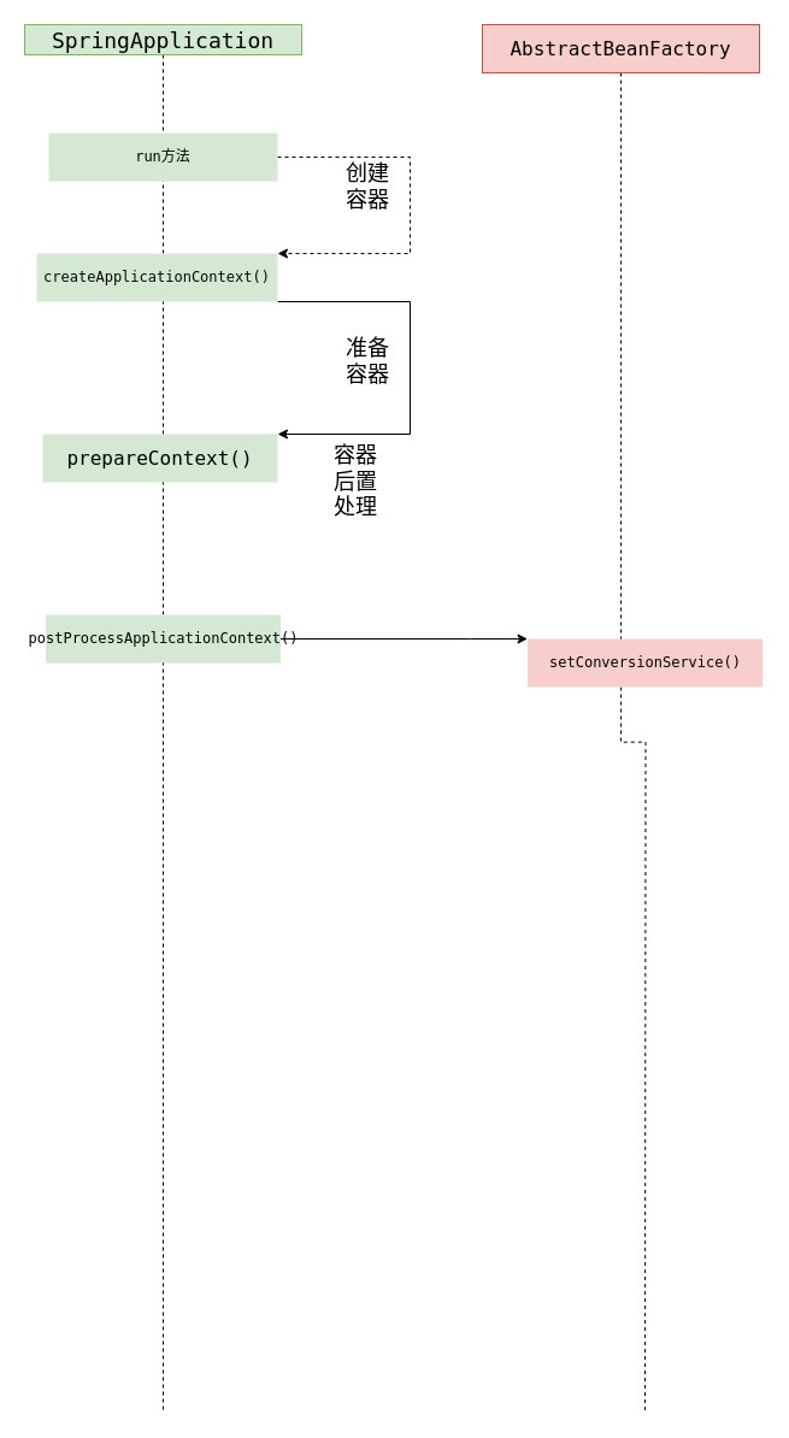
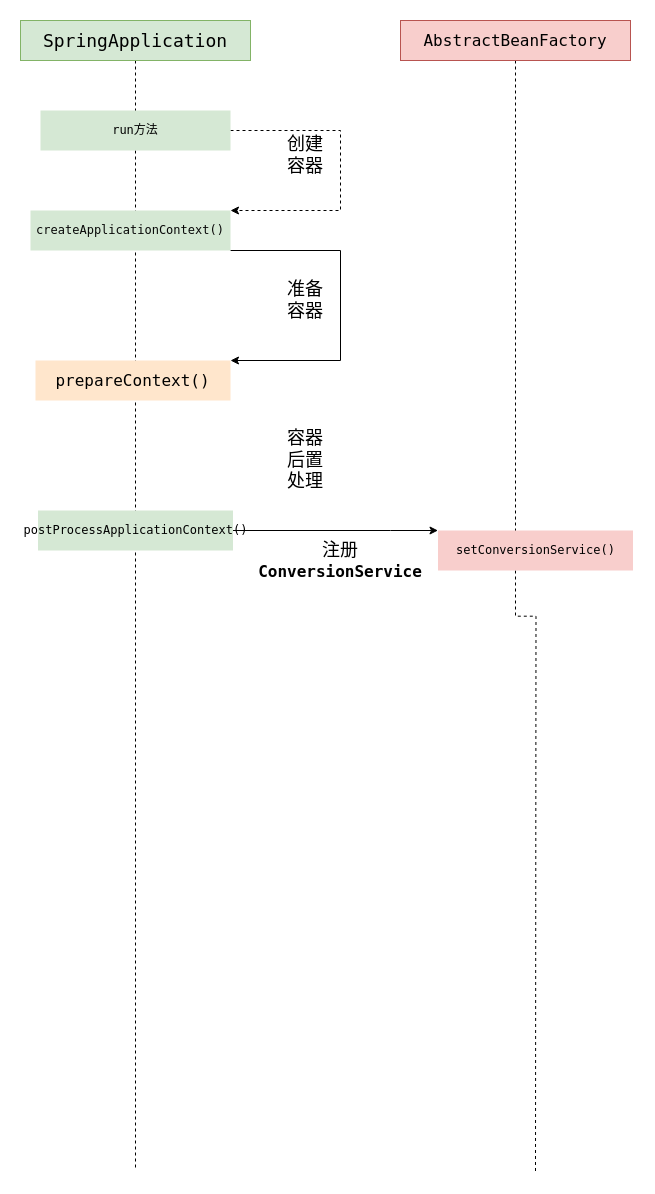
- <mxCell id="3" value="&lt;pre style=&quot;color: rgb(8, 8, 8); font-family: &amp;quot;jetbrains mono&amp;quot;, monospace; font-size: 13.5pt;&quot;&gt;&lt;span style=&quot;color: #000000&quot;&gt;SpringApplication&lt;/span&gt;&lt;/pre&gt;" style="rounded=0;whiteSpace=wrap;html=1;fillColor=#d5e8d4;strokeColor=#82b366;" vertex="1" parent="1"><mxGeometry x="20" y="20" width="230" height="25" as="geometry" /></mxCell>
+ <mxCell id="3" value="&lt;pre style=&quot;color: rgb(8, 8, 8); font-family: &amp;quot;jetbrains mono&amp;quot;, monospace; font-size: 13.5pt;&quot;&gt;&lt;span style=&quot;color: #000000&quot;&gt;SpringApplication&lt;/span&gt;&lt;/pre&gt;" style="rounded=0;whiteSpace=wrap;html=1;fillColor=#d5e8d4;strokeColor=#82b366;" vertex="1" parent="1"><mxGeometry x="20" y="20" width="230" height="40" as="geometry" /></mxCell>
- <mxCell id="9" value="&lt;pre style=&quot;color: rgb(8 , 8 , 8) ; font-family: &amp;#34;jetbrains mono&amp;#34; , monospace&quot;&gt;&lt;pre style=&quot;font-family: &amp;#34;jetbrains mono&amp;#34; , monospace&quot;&gt;&lt;pre style=&quot;color: rgb(0 , 0 , 0) ; font-family: &amp;#34;jetbrains mono&amp;#34; , monospace&quot;&gt;&lt;font style=&quot;font-size: 16px&quot;&gt;prepareContext()&lt;/font&gt;&lt;/pre&gt;&lt;/pre&gt;&lt;/pre&gt;" style="rounded=0;whiteSpace=wrap;html=1;fillColor=#d5e8d4;strokeColor=none;" vertex="1" parent="1"><mxGeometry x="35" y="360" width="195" height="40" as="geometry" /></mxCell>
+ <mxCell id="9" value="&lt;pre style=&quot;color: rgb(8 , 8 , 8) ; font-family: &amp;#34;jetbrains mono&amp;#34; , monospace&quot;&gt;&lt;pre style=&quot;font-family: &amp;#34;jetbrains mono&amp;#34; , monospace&quot;&gt;&lt;pre style=&quot;color: rgb(0 , 0 , 0) ; font-family: &amp;#34;jetbrains mono&amp;#34; , monospace&quot;&gt;&lt;font style=&quot;font-size: 16px&quot;&gt;prepareContext()&lt;/font&gt;&lt;/pre&gt;&lt;/pre&gt;&lt;/pre&gt;" style="rounded=0;whiteSpace=wrap;html=1;fillColor=#ffe6cc;strokeColor=none;" vertex="1" parent="1"><mxGeometry x="35" y="360" width="195" height="40" as="geometry" /></mxCell>
- <mxCell id="13" value="&lt;span style=&quot;font-size: 18px&quot;&gt;容器后置处理&lt;/span&gt;" style="text;html=1;strokeColor=none;fillColor=none;align=center;verticalAlign=middle;whiteSpace=wrap;rounded=0;fontColor=#000000;" vertex="1" parent="1"><mxGeometry x="270" y="370" width="50" height="60" as="geometry" /></mxCell>
+ <mxCell id="13" value="&lt;span style=&quot;font-size: 18px&quot;&gt;容器后置处理&lt;/span&gt;" style="text;html=1;strokeColor=none;fillColor=none;align=center;verticalAlign=middle;whiteSpace=wrap;rounded=0;fontColor=#000000;" vertex="1" parent="1"><mxGeometry x="280" y="430" width="50" height="60" as="geometry" /></mxCell>
+ <mxCell id="17" value="&lt;span style=&quot;font-size: 18px&quot;&gt;注册&lt;/span&gt;&lt;span style=&quot;background-color: rgb(255 , 255 , 255) ; font-family: &amp;#34;jetbrains mono&amp;#34; , monospace ; font-size: 12pt&quot;&gt;&lt;b&gt;ConversionService&lt;/b&gt;&lt;/span&gt;" style="text;html=1;strokeColor=none;fillColor=none;align=center;verticalAlign=middle;whiteSpace=wrap;rounded=0;fontColor=#000000;" vertex="1" parent="1"><mxGeometry x="260" y="540" width="160" height="40" as="geometry" /></mxCell>
